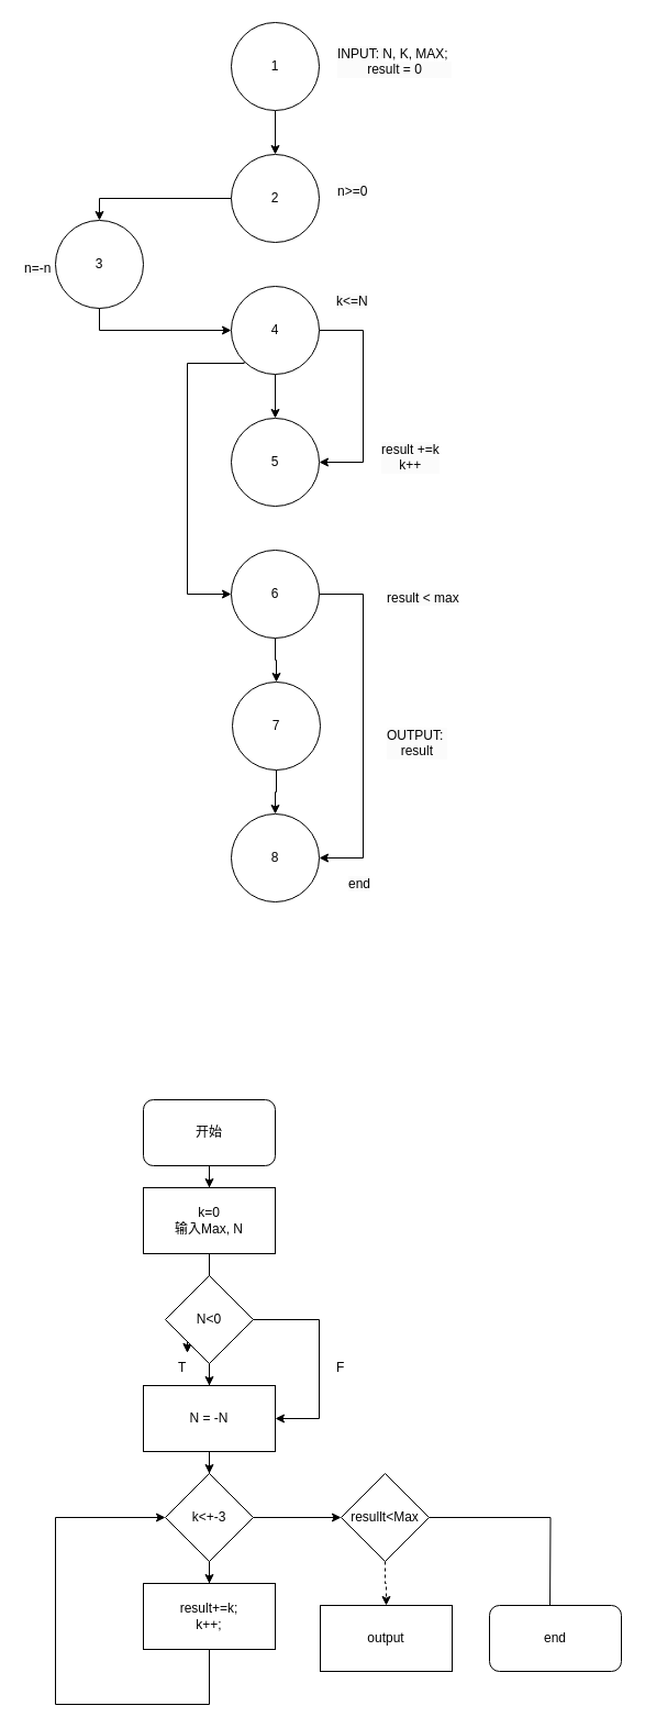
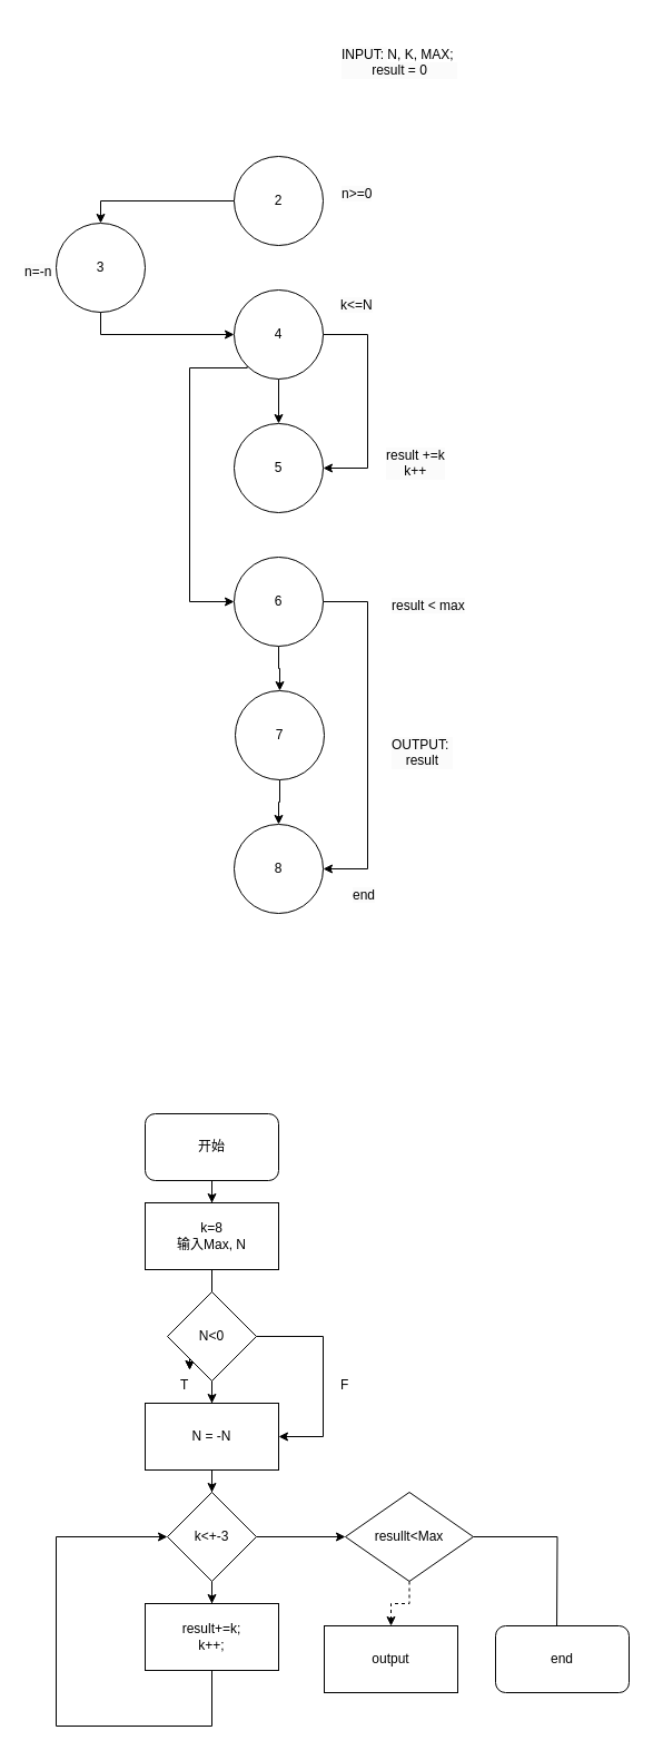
- <mxCell id="3" value="1" style="ellipse;whiteSpace=wrap;html=1;aspect=fixed;" parent="1" vertex="1"><mxGeometry x="210" y="20" width="80" height="80" as="geometry" /></mxCell>
- <mxCell id="2" style="edgeStyle=orthogonalEdgeStyle;rounded=0;orthogonalLoop=1;jettySize=auto;html=1;entryX=0.5;entryY=0;entryDx=0;entryDy=0;" parent="1" source="3" target="5" edge="1"><mxGeometry relative="1" as="geometry" /></mxCell>
- <mxCell id="31" value="k=0&lt;br&gt;输入Max, N" style="rounded=0;whiteSpace=wrap;html=1;" vertex="1" parent="1"><mxGeometry x="130" y="1080" width="120" height="60" as="geometry" /></mxCell>
+ <mxCell id="31" value="k=8&lt;br&gt;输入Max, N" style="rounded=0;whiteSpace=wrap;html=1;" vertex="1" parent="1"><mxGeometry x="130" y="1080" width="120" height="60" as="geometry" /></mxCell>
- <mxCell id="44" value="resullt&amp;lt;Max" style="rhombus;whiteSpace=wrap;html=1;" vertex="1" parent="1"><mxGeometry x="310" y="1340" width="80" height="80" as="geometry" /></mxCell>
+ <mxCell id="44" value="resullt&amp;lt;Max" style="rhombus;whiteSpace=wrap;html=1;" vertex="1" parent="1"><mxGeometry x="310" y="1340" width="115" height="80" as="geometry" /></mxCell>
